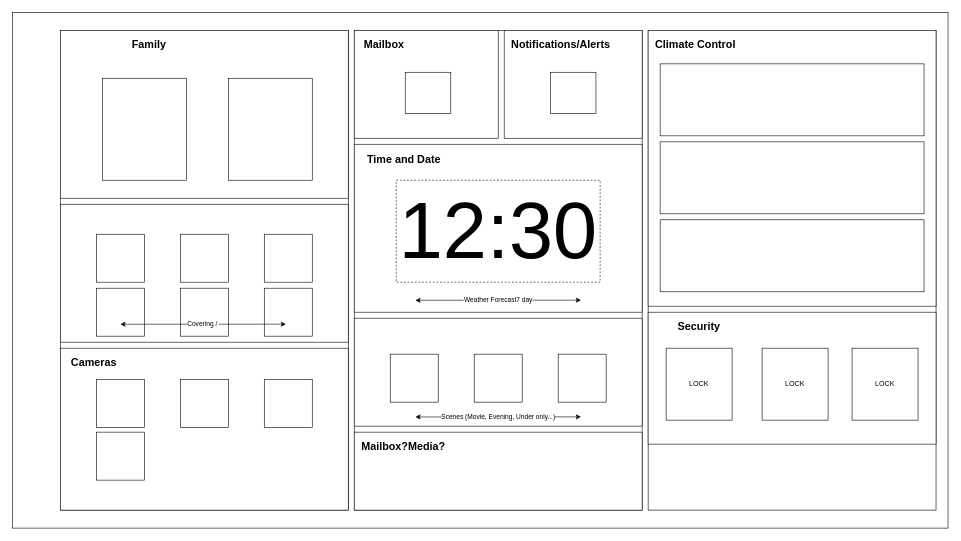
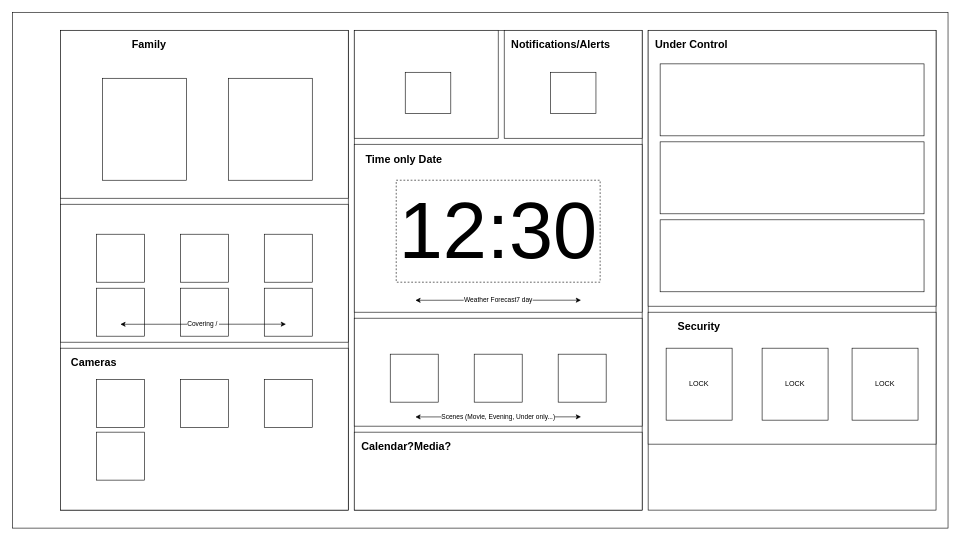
- <mxCell id="33" value="&lt;b style=&quot;border-color: var(--border-color);&quot;&gt;&lt;font style=&quot;border-color: var(--border-color); font-size: 18px;&quot;&gt;Mailbox&lt;/font&gt;&lt;/b&gt;" style="text;html=1;strokeColor=none;fillColor=none;align=center;verticalAlign=middle;whiteSpace=wrap;rounded=0;" vertex="1" parent="1"><mxGeometry x="610" y="59" width="60" height="30" as="geometry" /></mxCell>
- <mxCell id="38" value="&lt;b style=&quot;border-color: var(--border-color);&quot;&gt;&lt;font style=&quot;border-color: var(--border-color); font-size: 18px;&quot;&gt;Climate Control&lt;/font&gt;&lt;/b&gt;" style="text;html=1;strokeColor=none;fillColor=none;align=left;verticalAlign=middle;whiteSpace=wrap;rounded=0;" vertex="1" parent="1"><mxGeometry x="1090" y="59" width="210" height="30" as="geometry" /></mxCell>
+ <mxCell id="38" value="&lt;b style=&quot;border-color: var(--border-color);&quot;&gt;&lt;font style=&quot;border-color: var(--border-color); font-size: 18px;&quot;&gt;Under Control&lt;/font&gt;&lt;/b&gt;" style="text;html=1;strokeColor=none;fillColor=none;align=left;verticalAlign=middle;whiteSpace=wrap;rounded=0;" vertex="1" parent="1"><mxGeometry x="1090" y="59" width="210" height="30" as="geometry" /></mxCell>
- <mxCell id="31" value="&lt;b style=&quot;border-color: var(--border-color);&quot;&gt;&lt;font style=&quot;border-color: var(--border-color); font-size: 18px;&quot;&gt;Time and Date&lt;/font&gt;&lt;/b&gt;" style="text;html=1;strokeColor=none;fillColor=none;align=center;verticalAlign=middle;whiteSpace=wrap;rounded=0;" vertex="1" parent="1"><mxGeometry x="583" y="250" width="180" height="30" as="geometry" /></mxCell>
+ <mxCell id="31" value="&lt;b style=&quot;border-color: var(--border-color);&quot;&gt;&lt;font style=&quot;border-color: var(--border-color); font-size: 18px;&quot;&gt;Time only Date&lt;/font&gt;&lt;/b&gt;" style="text;html=1;strokeColor=none;fillColor=none;align=center;verticalAlign=middle;whiteSpace=wrap;rounded=0;" vertex="1" parent="1"><mxGeometry x="583" y="250" width="180" height="30" as="geometry" /></mxCell>
- <mxCell id="50" value="&lt;span style=&quot;font-size: 18px;&quot;&gt;&lt;b&gt;Mailbox?Media?&lt;/b&gt;&lt;/span&gt;" style="text;html=1;strokeColor=none;fillColor=none;align=left;verticalAlign=middle;whiteSpace=wrap;rounded=0;" vertex="1" parent="1"><mxGeometry x="600" y="730" width="460" height="30" as="geometry" /></mxCell>
+ <mxCell id="50" value="&lt;span style=&quot;font-size: 18px;&quot;&gt;&lt;b&gt;Calendar?Media?&lt;/b&gt;&lt;/span&gt;" style="text;html=1;strokeColor=none;fillColor=none;align=left;verticalAlign=middle;whiteSpace=wrap;rounded=0;" vertex="1" parent="1"><mxGeometry x="600" y="730" width="460" height="30" as="geometry" /></mxCell>
